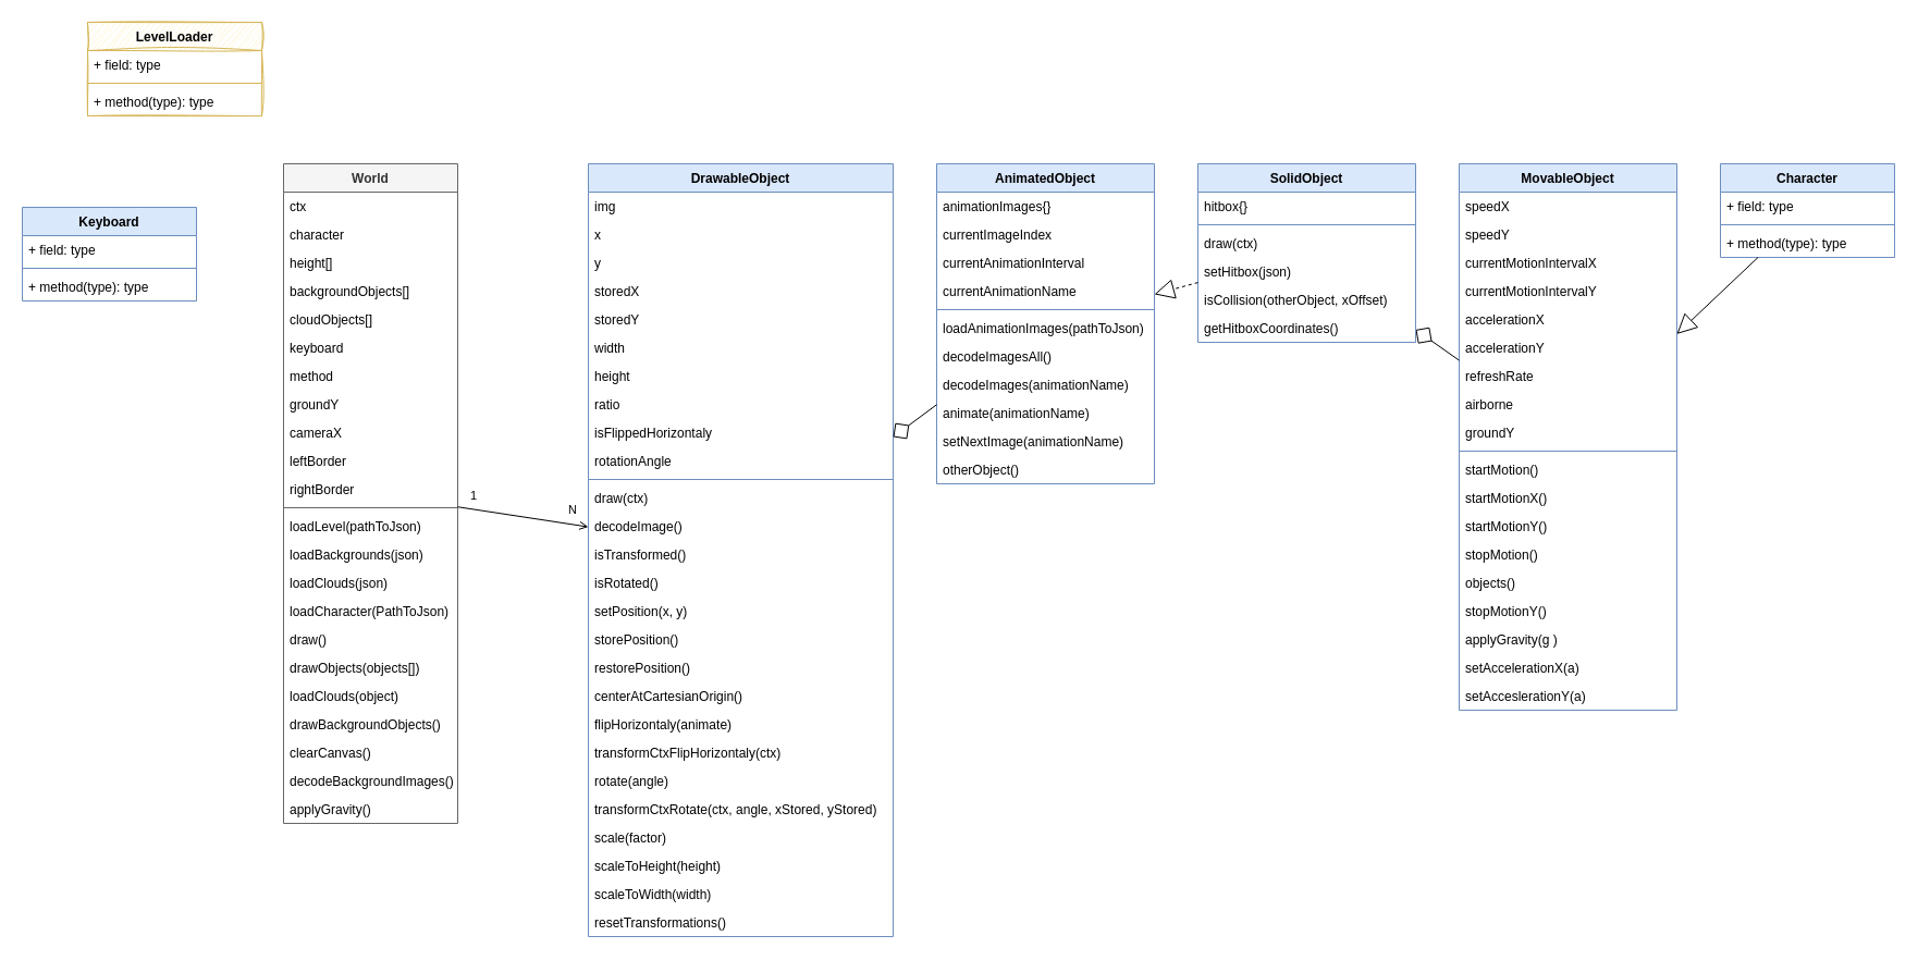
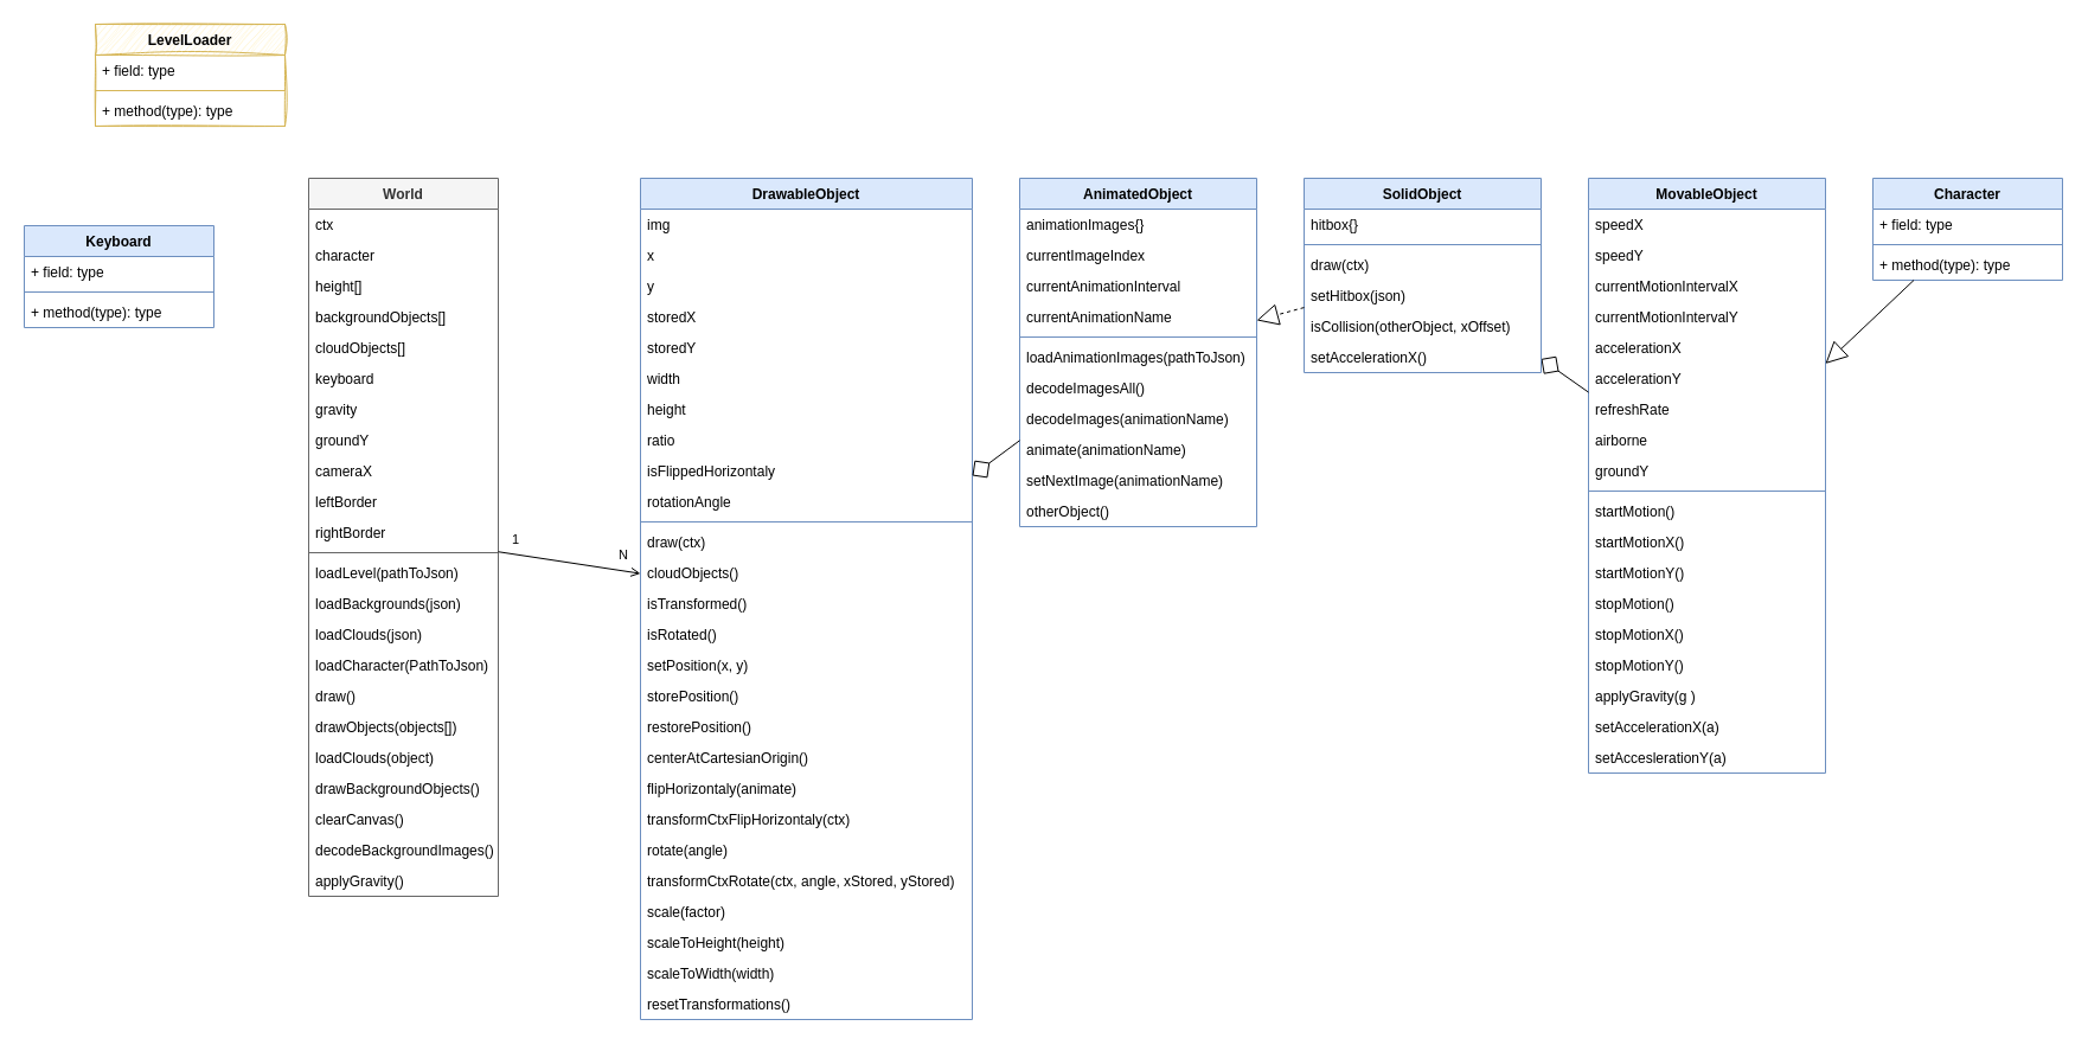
- <mxCell id="110" value="getHitboxCoordinates()" style="text;strokeColor=none;fillColor=none;align=left;verticalAlign=top;spacingLeft=4;spacingRight=4;overflow=hidden;rotatable=0;points=[[0,0.5],[1,0.5]];portConstraint=eastwest;whiteSpace=wrap;html=1;" vertex="1" parent="104"><mxGeometry y="138" width="200" height="26" as="geometry" /></mxCell>
+ <mxCell id="110" value="setAccelerationX()" style="text;strokeColor=none;fillColor=none;align=left;verticalAlign=top;spacingLeft=4;spacingRight=4;overflow=hidden;rotatable=0;points=[[0,0.5],[1,0.5]];portConstraint=eastwest;whiteSpace=wrap;html=1;" vertex="1" parent="104"><mxGeometry y="138" width="200" height="26" as="geometry" /></mxCell>
- <mxCell id="71" value="method" style="text;strokeColor=none;fillColor=none;align=left;verticalAlign=top;spacingLeft=4;spacingRight=4;overflow=hidden;rotatable=0;points=[[0,0.5],[1,0.5]];portConstraint=eastwest;whiteSpace=wrap;html=1;" parent="64" vertex="1"><mxGeometry y="182" width="160" height="26" as="geometry" /></mxCell>
+ <mxCell id="71" value="gravity" style="text;strokeColor=none;fillColor=none;align=left;verticalAlign=top;spacingLeft=4;spacingRight=4;overflow=hidden;rotatable=0;points=[[0,0.5],[1,0.5]];portConstraint=eastwest;whiteSpace=wrap;html=1;" parent="64" vertex="1"><mxGeometry y="182" width="160" height="26" as="geometry" /></mxCell>
- <mxCell id="15" value="decodeImage()" style="text;strokeColor=none;fillColor=none;align=left;verticalAlign=top;spacingLeft=4;spacingRight=4;overflow=hidden;rotatable=0;points=[[0,0.5],[1,0.5]];portConstraint=eastwest;whiteSpace=wrap;html=1;" parent="2" vertex="1"><mxGeometry y="320" width="280" height="26" as="geometry" /></mxCell>
+ <mxCell id="15" value="cloudObjects()" style="text;strokeColor=none;fillColor=none;align=left;verticalAlign=top;spacingLeft=4;spacingRight=4;overflow=hidden;rotatable=0;points=[[0,0.5],[1,0.5]];portConstraint=eastwest;whiteSpace=wrap;html=1;" parent="2" vertex="1"><mxGeometry y="320" width="280" height="26" as="geometry" /></mxCell>
- <mxCell id="58" value="objects()" style="text;strokeColor=none;fillColor=none;align=left;verticalAlign=top;spacingLeft=4;spacingRight=4;overflow=hidden;rotatable=0;points=[[0,0.5],[1,0.5]];portConstraint=eastwest;whiteSpace=wrap;html=1;" parent="43" vertex="1"><mxGeometry y="372" width="200" height="26" as="geometry" /></mxCell>
+ <mxCell id="58" value="stopMotionX()" style="text;strokeColor=none;fillColor=none;align=left;verticalAlign=top;spacingLeft=4;spacingRight=4;overflow=hidden;rotatable=0;points=[[0,0.5],[1,0.5]];portConstraint=eastwest;whiteSpace=wrap;html=1;" parent="43" vertex="1"><mxGeometry y="372" width="200" height="26" as="geometry" /></mxCell>
